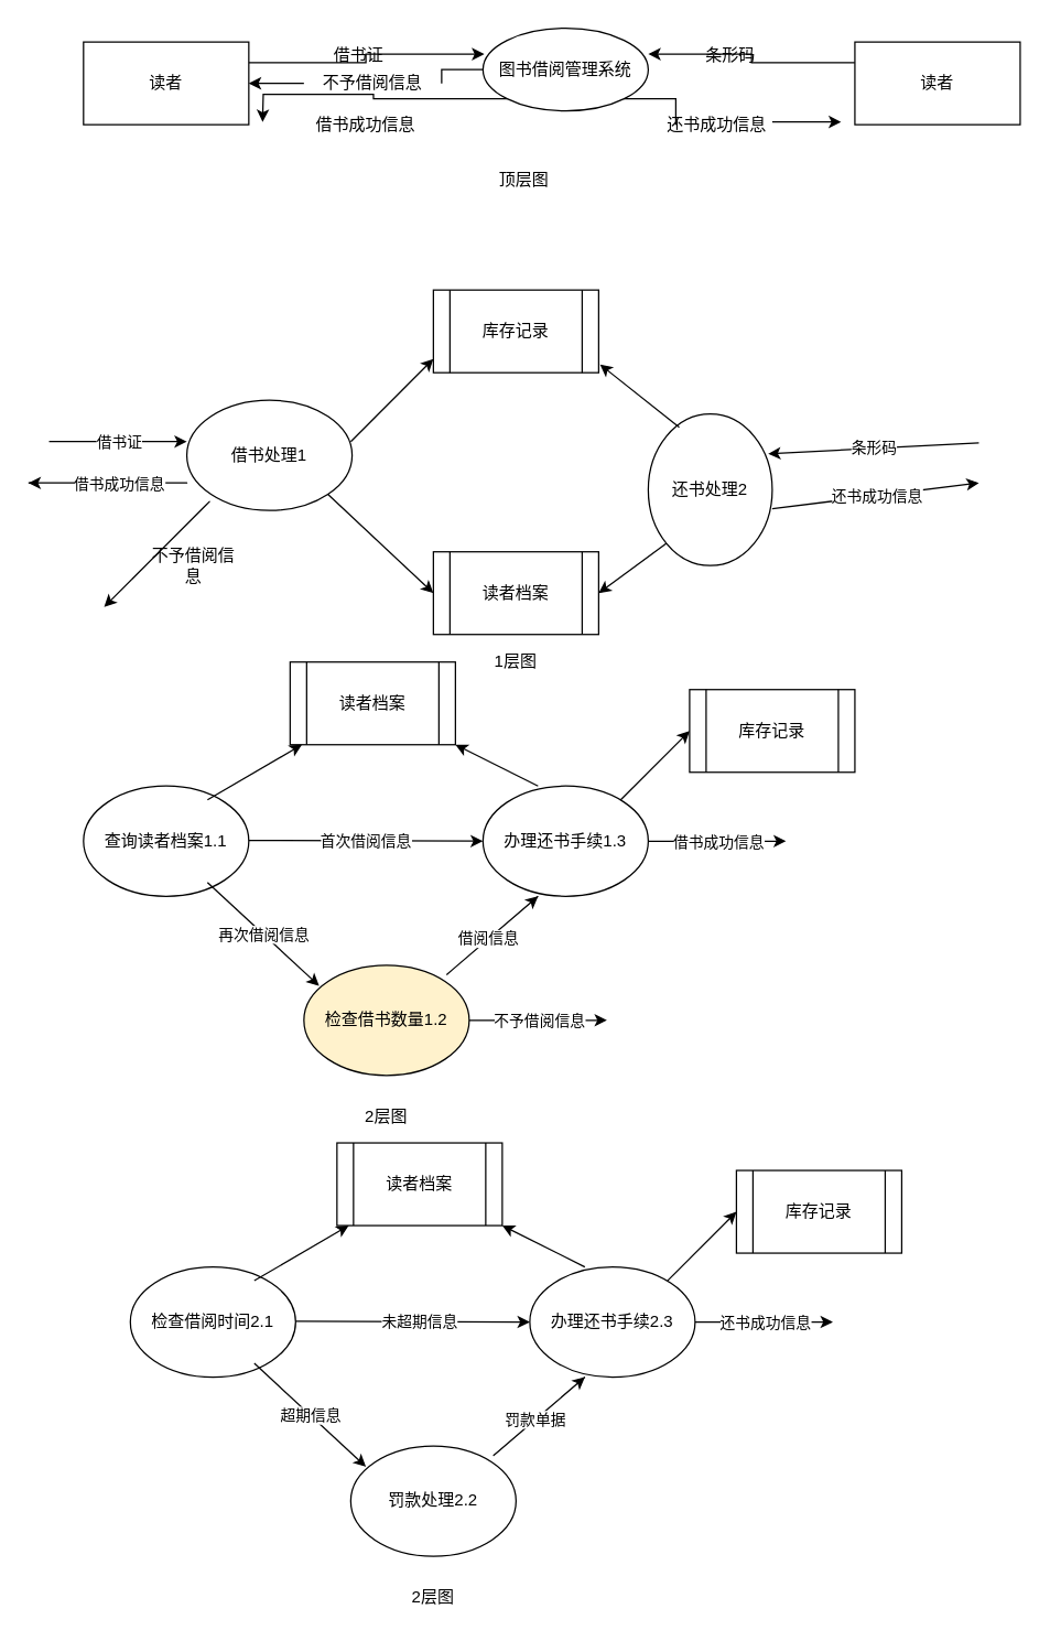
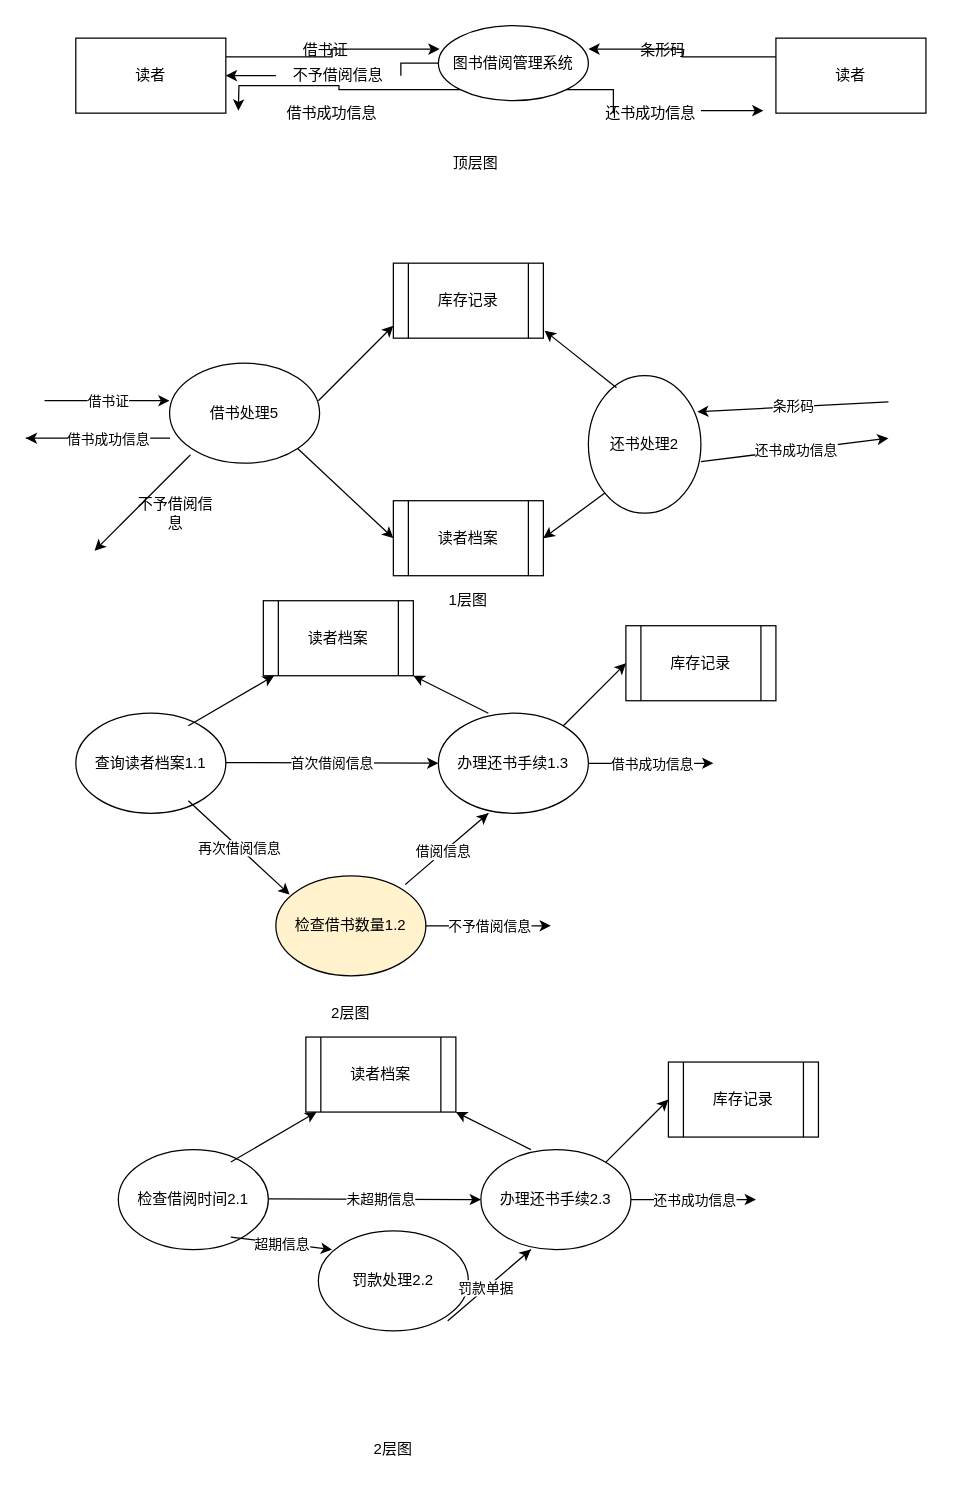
- <mxCell id="19" value="借书处理1" style="ellipse;whiteSpace=wrap;html=1;" vertex="1" parent="1"><mxGeometry x="135" y="290" width="120" height="80" as="geometry" /></mxCell>
+ <mxCell id="19" value="借书处理5" style="ellipse;whiteSpace=wrap;html=1;" vertex="1" parent="1"><mxGeometry x="135" y="290" width="120" height="80" as="geometry" /></mxCell>
- <mxCell id="59" value="罚款处理2.2" style="ellipse;whiteSpace=wrap;html=1;" vertex="1" parent="1"><mxGeometry x="254" y="1049" width="120" height="80" as="geometry" /></mxCell>
+ <mxCell id="59" value="罚款处理2.2" style="ellipse;whiteSpace=wrap;html=1;" vertex="1" parent="1"><mxGeometry x="254" y="984" width="120" height="80" as="geometry" /></mxCell>
